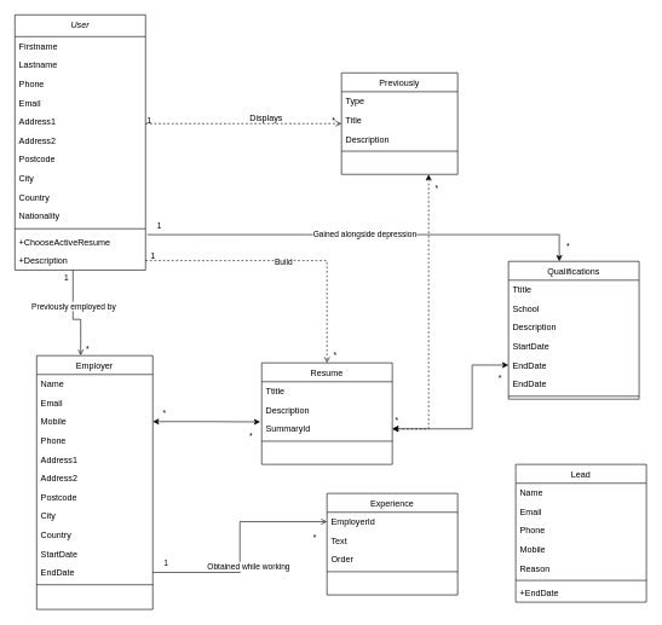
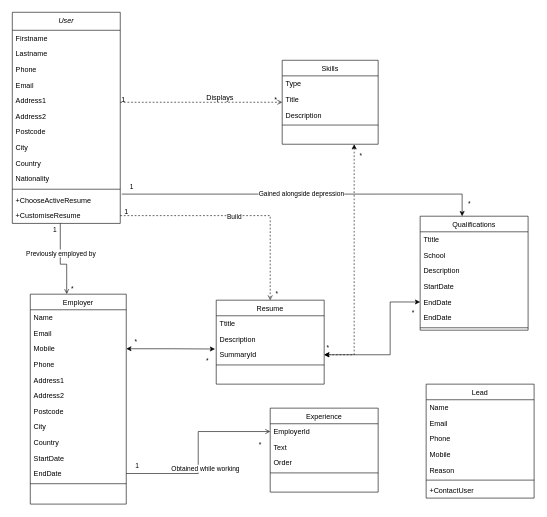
- <mxCell id="40" value="Previously" style="swimlane;fontStyle=0;align=center;verticalAlign=top;childLayout=stackLayout;horizontal=1;startSize=26;horizontalStack=0;resizeParent=1;resizeLast=0;collapsible=1;marginBottom=0;rounded=0;shadow=0;strokeWidth=1;" parent="1" vertex="1"><mxGeometry x="470" y="100" width="160" height="140" as="geometry"><mxRectangle x="550" y="140" width="160" height="26" as="alternateBounds" /></mxGeometry></mxCell>
+ <mxCell id="40" value="Skills" style="swimlane;fontStyle=0;align=center;verticalAlign=top;childLayout=stackLayout;horizontal=1;startSize=26;horizontalStack=0;resizeParent=1;resizeLast=0;collapsible=1;marginBottom=0;rounded=0;shadow=0;strokeWidth=1;" parent="1" vertex="1"><mxGeometry x="470" y="100" width="160" height="140" as="geometry"><mxRectangle x="550" y="140" width="160" height="26" as="alternateBounds" /></mxGeometry></mxCell>
- <mxCell id="19" value="+Description" style="text;align=left;verticalAlign=top;spacingLeft=4;spacingRight=4;overflow=hidden;rotatable=0;points=[[0,0.5],[1,0.5]];portConstraint=eastwest;" vertex="1" parent="6"><mxGeometry y="326" width="180" height="26" as="geometry" /></mxCell>
+ <mxCell id="19" value="+CustomiseResume" style="text;align=left;verticalAlign=top;spacingLeft=4;spacingRight=4;overflow=hidden;rotatable=0;points=[[0,0.5],[1,0.5]];portConstraint=eastwest;" vertex="1" parent="6"><mxGeometry y="326" width="180" height="26" as="geometry" /></mxCell>
- <mxCell id="87" value="+EndDate" style="text;align=left;verticalAlign=top;spacingLeft=4;spacingRight=4;overflow=hidden;rotatable=0;points=[[0,0.5],[1,0.5]];portConstraint=eastwest;" vertex="1" parent="80"><mxGeometry y="164" width="180" height="26" as="geometry" /></mxCell>
+ <mxCell id="87" value="+ContactUser" style="text;align=left;verticalAlign=top;spacingLeft=4;spacingRight=4;overflow=hidden;rotatable=0;points=[[0,0.5],[1,0.5]];portConstraint=eastwest;" vertex="1" parent="80"><mxGeometry y="164" width="180" height="26" as="geometry" /></mxCell>
